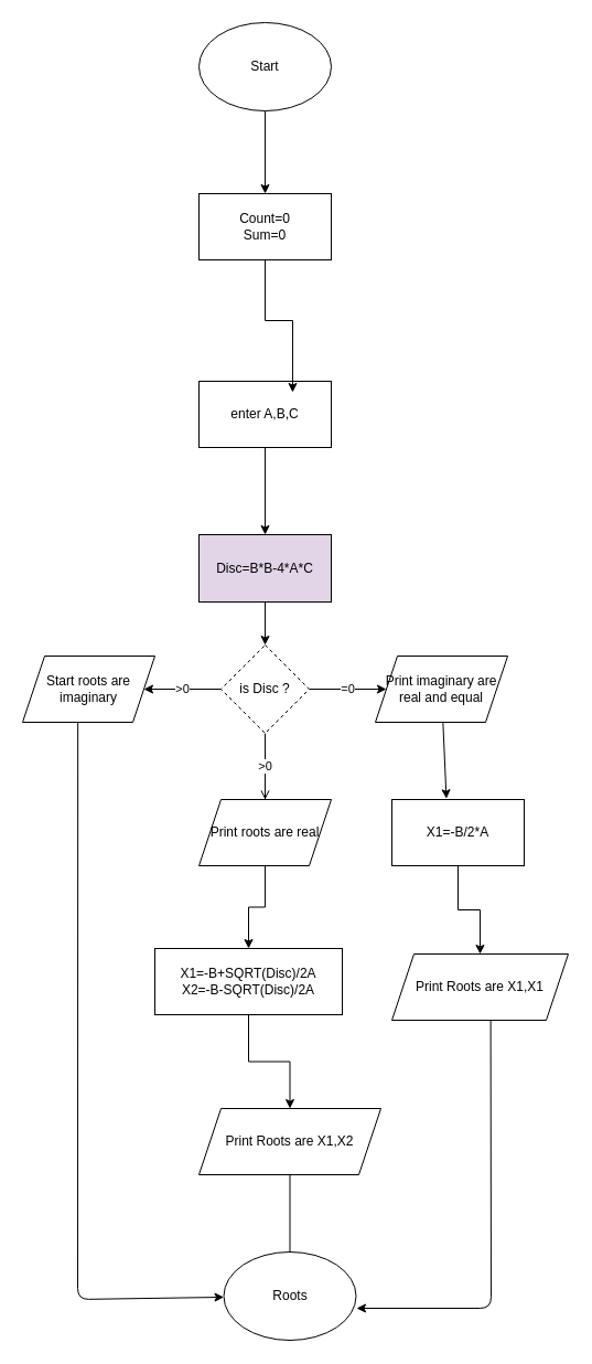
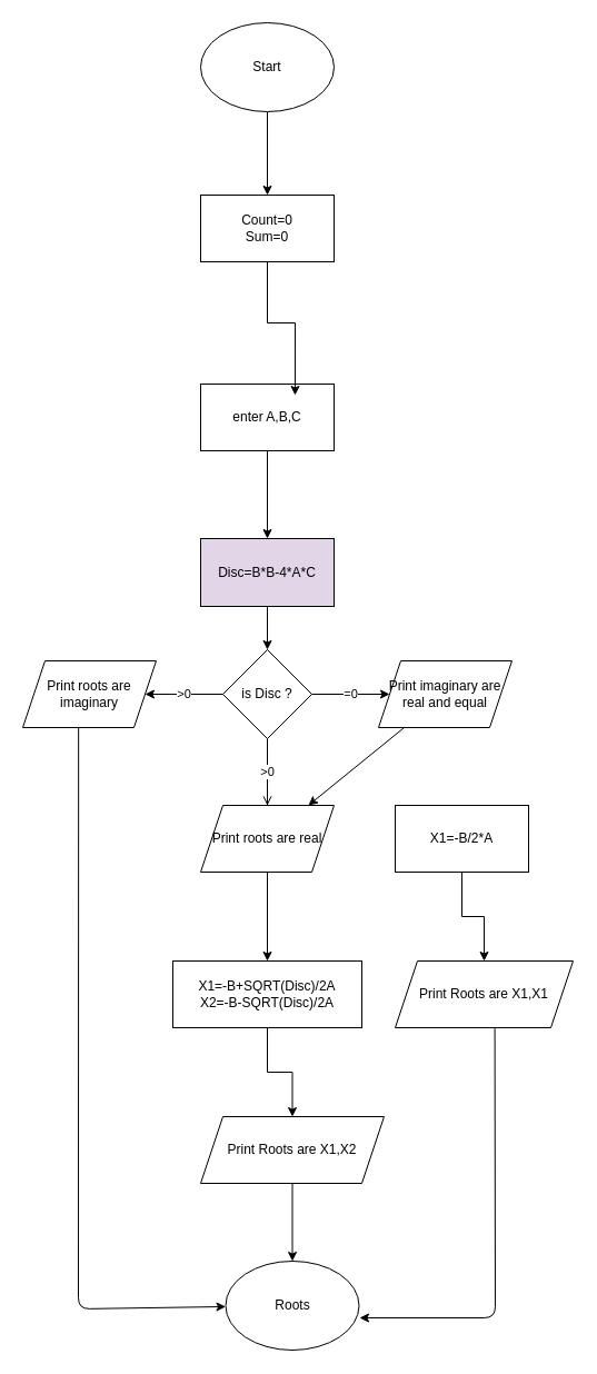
- <mxCell id="15" value="Start roots are imaginary" style="shape=parallelogram;perimeter=parallelogramPerimeter;whiteSpace=wrap;html=1;fixedSize=1;" parent="1" vertex="1"><mxGeometry x="20" y="594" width="120" height="60" as="geometry" /></mxCell>
+ <mxCell id="15" value="Print roots are imaginary" style="shape=parallelogram;perimeter=parallelogramPerimeter;whiteSpace=wrap;html=1;fixedSize=1;" parent="1" vertex="1"><mxGeometry x="20" y="594" width="120" height="60" as="geometry" /></mxCell>
- <mxCell id="14" value="is Disc ?" style="rhombus;whiteSpace=wrap;html=1;dashed=1;" parent="1" vertex="1"><mxGeometry x="200" y="584" width="80" height="80" as="geometry" /></mxCell>
+ <mxCell id="14" value="is Disc ?" style="rhombus;whiteSpace=wrap;html=1;" parent="1" vertex="1"><mxGeometry x="200" y="584" width="80" height="80" as="geometry" /></mxCell>
- <mxCell id="21" value="" style="endArrow=classic;html=1;entryX=0.412;entryY=-0.013;entryDx=0;entryDy=0;entryPerimeter=0;" parent="1" source="18" target="20" edge="1"><mxGeometry width="50" height="50" relative="1" as="geometry"><mxPoint x="425" y="704" as="sourcePoint" /><mxPoint x="475" y="654" as="targetPoint" /></mxGeometry></mxCell>
+ <mxCell id="21" value="" style="endArrow=classic;html=1;" parent="1" source="18" target="17" edge="1"><mxGeometry width="50" height="50" relative="1" as="geometry"><mxPoint x="425" y="704" as="sourcePoint" /><mxPoint x="475" y="654" as="targetPoint" /></mxGeometry></mxCell>
- <mxCell id="23" value="X1=-B+SQRT(Disc)/2A&lt;br&gt;X2=-B-SQRT(Disc)/2A" style="whiteSpace=wrap;html=1;" parent="1" vertex="1"><mxGeometry x="140" y="859" width="170" height="60" as="geometry" /></mxCell>
+ <mxCell id="23" value="X1=-B+SQRT(Disc)/2A&lt;br&gt;X2=-B-SQRT(Disc)/2A" style="whiteSpace=wrap;html=1;" parent="1" vertex="1"><mxGeometry x="155" y="864" width="170" height="60" as="geometry" /></mxCell>
- <mxCell id="25" value="" style="edgeStyle=orthogonalEdgeStyle;rounded=0;orthogonalLoop=1;jettySize=auto;html=1;endArrow=none;" parent="1" source="26" target="27" edge="1"><mxGeometry relative="1" as="geometry" /></mxCell>
+ <mxCell id="25" value="" style="edgeStyle=orthogonalEdgeStyle;rounded=0;orthogonalLoop=1;jettySize=auto;html=1;" parent="1" source="26" target="27" edge="1"><mxGeometry relative="1" as="geometry" /></mxCell>
